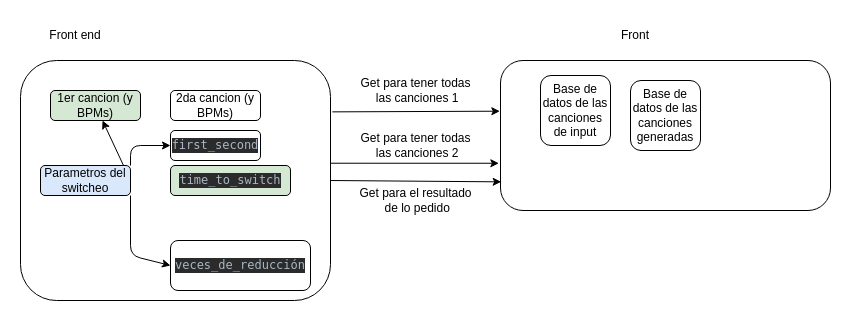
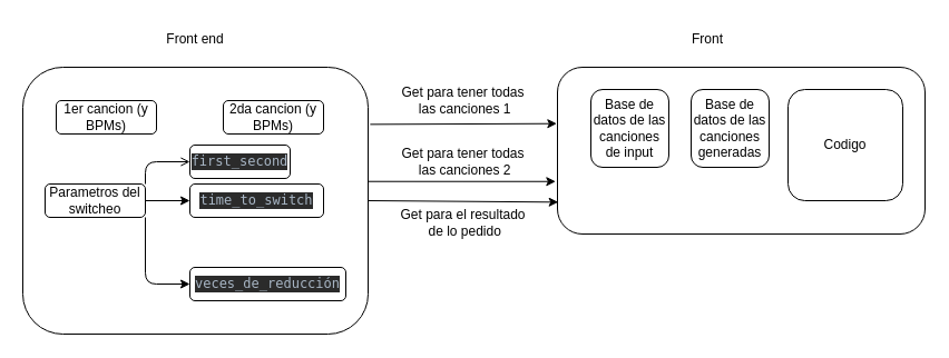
- <mxCell id="16" value="Front end" style="text;html=1;strokeColor=none;fillColor=none;align=center;verticalAlign=middle;whiteSpace=wrap;rounded=0;" vertex="1" parent="1"><mxGeometry x="45" y="20" width="60" height="30" as="geometry" /></mxCell>
+ <mxCell id="16" value="Front end" style="text;html=1;strokeColor=none;fillColor=none;align=center;verticalAlign=middle;whiteSpace=wrap;rounded=0;" vertex="1" parent="1"><mxGeometry x="145" y="20" width="60" height="30" as="geometry" /></mxCell>
- <mxCell id="7" value="1er cancion (y BPMs)" style="rounded=1;whiteSpace=wrap;html=1;fillColor=#d5e8d4;" vertex="1" parent="1"><mxGeometry x="50" y="90" width="90" height="30" as="geometry" /></mxCell>
+ <mxCell id="7" value="1er cancion (y BPMs)" style="rounded=1;whiteSpace=wrap;html=1;" vertex="1" parent="1"><mxGeometry x="50" y="90" width="90" height="30" as="geometry" /></mxCell>
- <mxCell id="8" value="2da cancion (y BPMs)" style="rounded=1;whiteSpace=wrap;html=1;" vertex="1" parent="1"><mxGeometry x="170" y="90" width="90" height="30" as="geometry" /></mxCell>
+ <mxCell id="8" value="2da cancion (y BPMs)" style="rounded=1;whiteSpace=wrap;html=1;" vertex="1" parent="1"><mxGeometry x="200" y="90" width="90" height="30" as="geometry" /></mxCell>
- <mxCell id="21" value="Base de datos de las canciones de input" style="rounded=1;whiteSpace=wrap;html=1;" vertex="1" parent="1"><mxGeometry x="540" y="75" width="70" height="70" as="geometry" /></mxCell>
+ <mxCell id="21" value="Base de datos de las canciones de input" style="rounded=1;whiteSpace=wrap;html=1;" vertex="1" parent="1"><mxGeometry x="530" y="80" width="70" height="70" as="geometry" /></mxCell>
- <mxCell id="22" value="Base de datos de las canciones generadas" style="rounded=1;whiteSpace=wrap;html=1;" vertex="1" parent="1"><mxGeometry x="630" y="80" width="70" height="70" as="geometry" /></mxCell>
+ <mxCell id="22" value="Base de datos de las canciones generadas" style="rounded=1;whiteSpace=wrap;html=1;" vertex="1" parent="1"><mxGeometry x="620" y="80" width="70" height="70" as="geometry" /></mxCell>
+ <mxCell id="23" value="Codigo" style="rounded=1;whiteSpace=wrap;html=1;" vertex="1" parent="1"><mxGeometry x="707" y="80" width="103" height="100" as="geometry" /></mxCell>
- <mxCell id="10" style="edgeStyle=none;html=1;exitX=1;exitY=0.5;exitDx=0;exitDy=0;" edge="1" parent="1" source="12" target="7"><mxGeometry relative="1" as="geometry" /></mxCell>
+ <mxCell id="10" style="edgeStyle=none;html=1;exitX=1;exitY=0.5;exitDx=0;exitDy=0;entryX=0;entryY=0.5;entryDx=0;entryDy=0;" edge="1" parent="1" source="12" target="14"><mxGeometry relative="1" as="geometry" /></mxCell>
- <mxCell id="9" style="edgeStyle=none;html=1;exitX=1;exitY=0;exitDx=0;exitDy=0;entryX=0;entryY=0.5;entryDx=0;entryDy=0;" edge="1" parent="1" source="12" target="13"><mxGeometry relative="1" as="geometry"><Array as="points"><mxPoint x="130" y="145" /></Array></mxGeometry></mxCell>
+ <mxCell id="9" style="edgeStyle=none;html=1;exitX=1;exitY=0;exitDx=0;exitDy=0;entryX=0;entryY=0.5;entryDx=0;entryDy=0;endArrow=open;" edge="1" parent="1" source="12" target="13"><mxGeometry relative="1" as="geometry"><Array as="points"><mxPoint x="130" y="145" /></Array></mxGeometry></mxCell>
- <mxCell id="12" value="Parametros del switcheo" style="rounded=1;whiteSpace=wrap;html=1;fillColor=#dae8fc;" vertex="1" parent="1"><mxGeometry x="40" y="165" width="90" height="30" as="geometry" /></mxCell>
+ <mxCell id="12" value="Parametros del switcheo" style="rounded=1;whiteSpace=wrap;html=1;" vertex="1" parent="1"><mxGeometry x="40" y="165" width="90" height="30" as="geometry" /></mxCell>
- <mxCell id="14" value="&lt;pre style=&quot;background-color: #2b2b2b ; color: #a9b7c6 ; font-family: &amp;#34;jetbrains mono&amp;#34; , monospace ; font-size: 11 3pt&quot;&gt;time_to_switch&lt;/pre&gt;" style="rounded=1;whiteSpace=wrap;html=1;fillColor=#d5e8d4;" vertex="1" parent="1"><mxGeometry x="170" y="165" width="120" height="30" as="geometry" /></mxCell>
+ <mxCell id="14" value="&lt;pre style=&quot;background-color: #2b2b2b ; color: #a9b7c6 ; font-family: &amp;#34;jetbrains mono&amp;#34; , monospace ; font-size: 11 3pt&quot;&gt;time_to_switch&lt;/pre&gt;" style="rounded=1;whiteSpace=wrap;html=1;" vertex="1" parent="1"><mxGeometry x="170" y="165" width="120" height="30" as="geometry" /></mxCell>
- <mxCell id="15" value="&lt;pre style=&quot;background-color: #2b2b2b ; color: #a9b7c6 ; font-family: &amp;#34;jetbrains mono&amp;#34; , monospace ; font-size: 11 3pt&quot;&gt;&lt;pre style=&quot;font-family: &amp;#34;jetbrains mono&amp;#34; , monospace&quot;&gt;veces_de_reducción&lt;/pre&gt;&lt;/pre&gt;" style="rounded=1;whiteSpace=wrap;html=1;" vertex="1" parent="1"><mxGeometry x="170" y="240" width="140" height="50" as="geometry" /></mxCell>
+ <mxCell id="15" value="&lt;pre style=&quot;background-color: #2b2b2b ; color: #a9b7c6 ; font-family: &amp;#34;jetbrains mono&amp;#34; , monospace ; font-size: 11 3pt&quot;&gt;&lt;pre style=&quot;font-family: &amp;#34;jetbrains mono&amp;#34; , monospace&quot;&gt;veces_de_reducción&lt;/pre&gt;&lt;/pre&gt;" style="rounded=1;whiteSpace=wrap;html=1;" vertex="1" parent="1"><mxGeometry x="170" y="240" width="140" height="30" as="geometry" /></mxCell>
